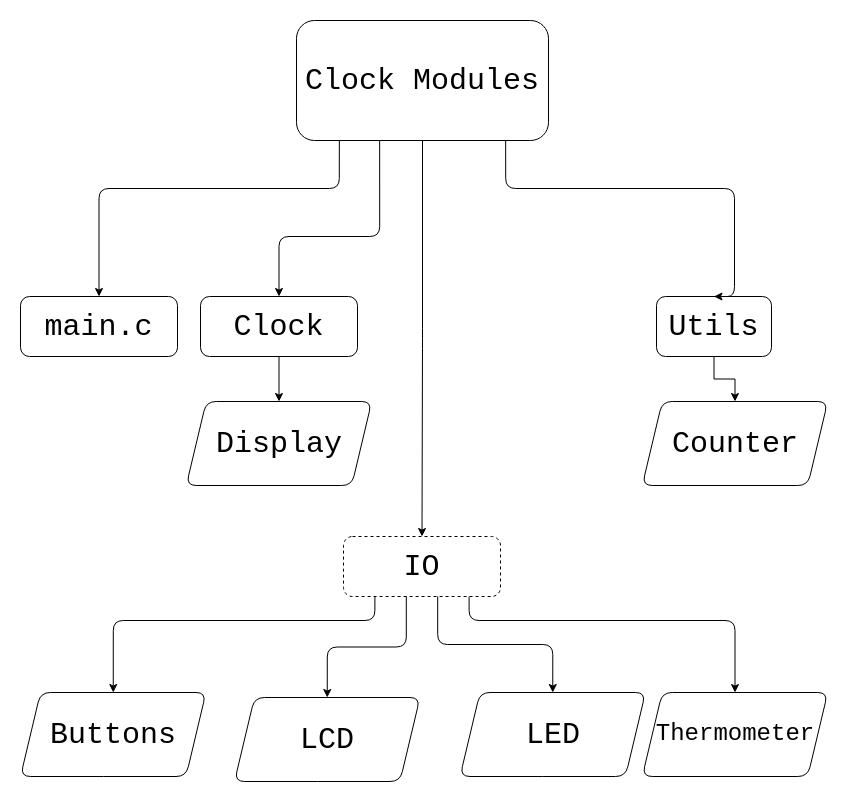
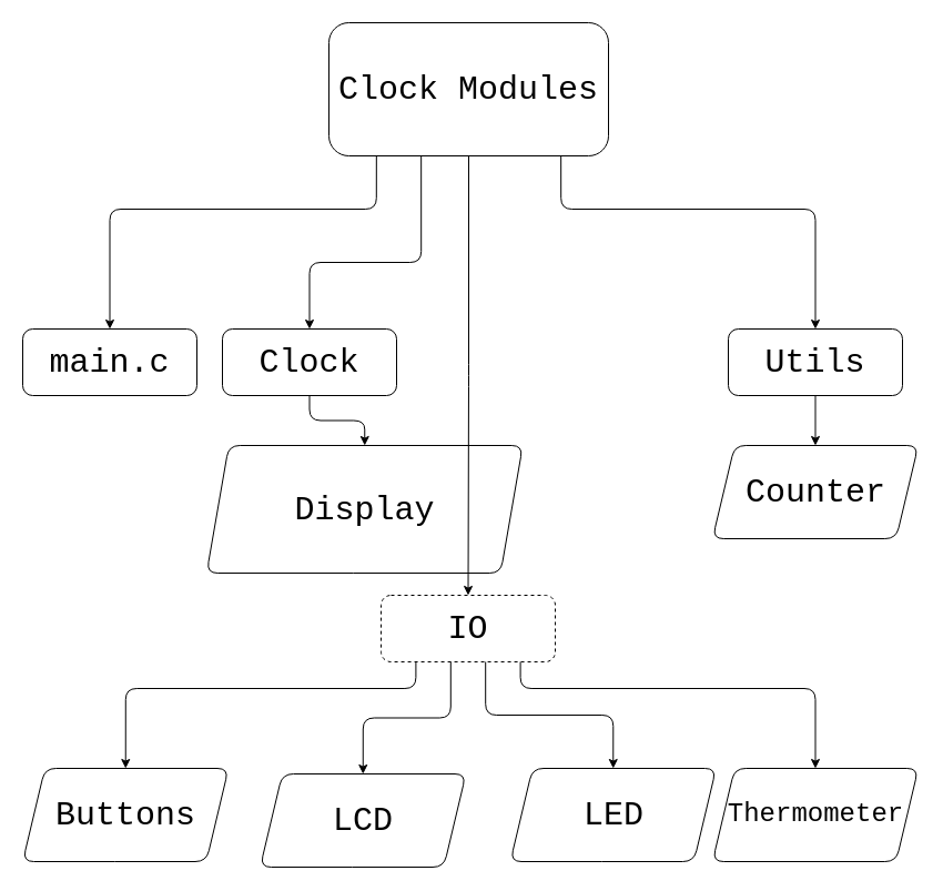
- <mxCell id="4" value="Utils" style="rounded=1;whiteSpace=wrap;html=1;fontFamily=Courier New;fontSize=30;points=[[0.5,0,0,0,0],[0.5,1,0,0,0]];labelBackgroundColor=none;" vertex="1" parent="1"><mxGeometry x="656" y="296" width="115" height="60" as="geometry" /></mxCell>
+ <mxCell id="4" value="Utils" style="rounded=1;whiteSpace=wrap;html=1;fontFamily=Courier New;fontSize=30;points=[[0.5,0,0,0,0],[0.5,1,0,0,0]];labelBackgroundColor=none;" vertex="1" parent="1"><mxGeometry x="656" y="296" width="157" height="60" as="geometry" /></mxCell>
- <mxCell id="6" value="Display" style="shape=parallelogram;perimeter=parallelogramPerimeter;whiteSpace=wrap;html=1;fixedSize=1;fontSize=30;fontFamily=Courier New;points=[[0.5,0,0,0,0]];rounded=1;labelBackgroundColor=none;" vertex="1" parent="1"><mxGeometry x="185.75" y="401" width="185.5" height="84" as="geometry" /></mxCell>
+ <mxCell id="6" value="Display" style="shape=parallelogram;perimeter=parallelogramPerimeter;whiteSpace=wrap;html=1;fixedSize=1;fontSize=30;fontFamily=Courier New;points=[[0.5,0,0,0,0]];rounded=1;labelBackgroundColor=none;" vertex="1" parent="1"><mxGeometry x="185.75" y="401" width="285" height="115" as="geometry" /></mxCell>
